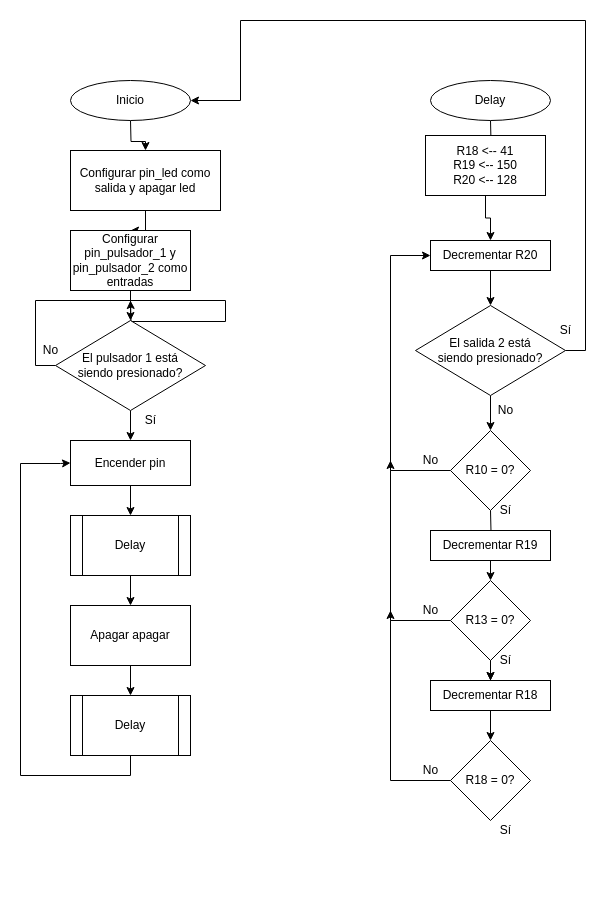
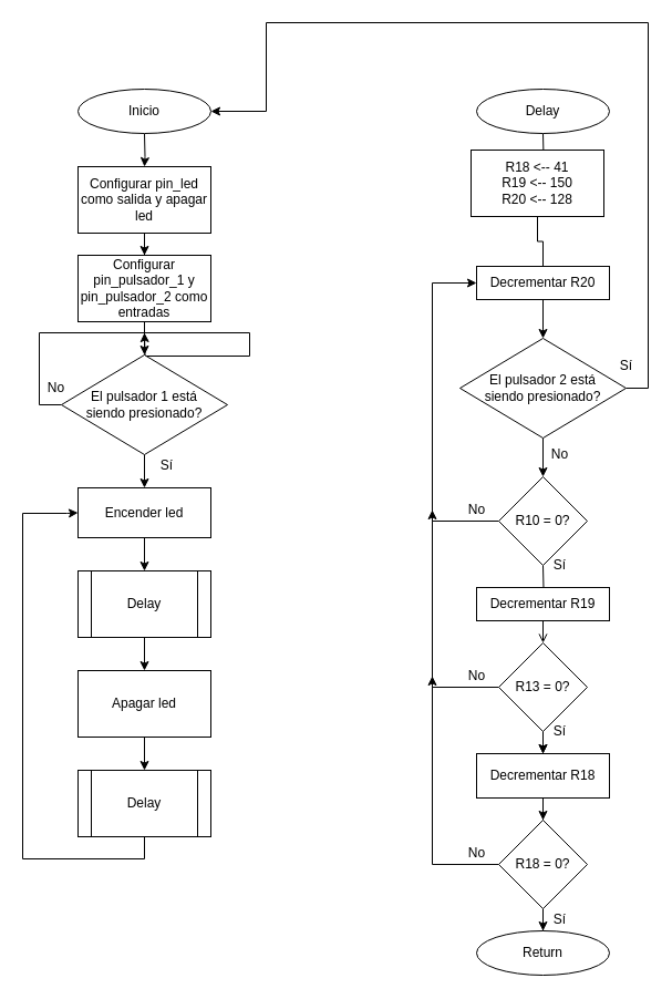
- <mxCell id="4" value="Configurar pin_led como salida y apagar led" style="rounded=0;whiteSpace=wrap;html=1;" vertex="1" parent="1"><mxGeometry x="70" y="150" width="150" height="60" as="geometry" /></mxCell>
+ <mxCell id="4" value="Configurar pin_led como salida y apagar led" style="rounded=0;whiteSpace=wrap;html=1;" vertex="1" parent="1"><mxGeometry x="70" y="150" width="120" height="60" as="geometry" /></mxCell>
- <mxCell id="14" value="" style="edgeStyle=orthogonalEdgeStyle;rounded=0;orthogonalLoop=1;jettySize=auto;html=1;" edge="1" parent="1" source="15" target="17"><mxGeometry relative="1" as="geometry" /></mxCell>
+ <mxCell id="14" value="" style="edgeStyle=orthogonalEdgeStyle;rounded=0;orthogonalLoop=1;jettySize=auto;html=1;endArrow=none;" edge="1" parent="1" source="15" target="17"><mxGeometry relative="1" as="geometry" /></mxCell>
- <mxCell id="50" value="El salida 2 está &lt;br&gt;siendo presionado?" style="rhombus;whiteSpace=wrap;html=1;rounded=0;" vertex="1" parent="1"><mxGeometry x="415" y="305" width="150" height="90" as="geometry" /></mxCell>
+ <mxCell id="50" value="El pulsador 2 está &lt;br&gt;siendo presionado?" style="rhombus;whiteSpace=wrap;html=1;rounded=0;" vertex="1" parent="1"><mxGeometry x="415" y="305" width="150" height="90" as="geometry" /></mxCell>
- <mxCell id="6" value="Encender pin" style="whiteSpace=wrap;html=1;rounded=0;" vertex="1" parent="1"><mxGeometry x="70" y="440" width="120" height="45" as="geometry" /></mxCell>
+ <mxCell id="6" value="Encender led" style="whiteSpace=wrap;html=1;rounded=0;" vertex="1" parent="1"><mxGeometry x="70" y="440" width="120" height="45" as="geometry" /></mxCell>
- <mxCell id="22" style="edgeStyle=orthogonalEdgeStyle;rounded=0;orthogonalLoop=1;jettySize=auto;html=1;exitX=0.5;exitY=1;exitDx=0;exitDy=0;entryX=0.5;entryY=0;entryDx=0;entryDy=0;" edge="1" parent="1" source="23" target="27"><mxGeometry relative="1" as="geometry" /></mxCell>
+ <mxCell id="22" style="edgeStyle=orthogonalEdgeStyle;rounded=0;orthogonalLoop=1;jettySize=auto;html=1;exitX=0.5;exitY=1;exitDx=0;exitDy=0;entryX=0.5;entryY=0;entryDx=0;entryDy=0;endArrow=open;" edge="1" parent="1" source="23" target="27"><mxGeometry relative="1" as="geometry" /></mxCell>
- <mxCell id="10" value="Apagar apagar" style="whiteSpace=wrap;html=1;rounded=0;" vertex="1" parent="1"><mxGeometry x="70" y="605" width="120" height="60" as="geometry" /></mxCell>
+ <mxCell id="10" value="Apagar led" style="whiteSpace=wrap;html=1;rounded=0;" vertex="1" parent="1"><mxGeometry x="70" y="605" width="120" height="60" as="geometry" /></mxCell>
- <mxCell id="30" value="Decrementar R18" style="whiteSpace=wrap;html=1;rounded=0;" vertex="1" parent="1"><mxGeometry x="430" y="680" width="120" height="30" as="geometry" /></mxCell>
+ <mxCell id="30" value="Decrementar R18" style="whiteSpace=wrap;html=1;rounded=0;" vertex="1" parent="1"><mxGeometry x="430" y="680" width="120" height="40" as="geometry" /></mxCell>
+ <mxCell id="31" value="" style="edgeStyle=orthogonalEdgeStyle;rounded=0;orthogonalLoop=1;jettySize=auto;html=1;" edge="1" parent="1" source="33" target="36"><mxGeometry relative="1" as="geometry" /></mxCell>
+ <mxCell id="36" value="Return" style="ellipse;whiteSpace=wrap;html=1;rounded=0;" vertex="1" parent="1"><mxGeometry x="430" y="840" width="120" height="40" as="geometry" /></mxCell>
